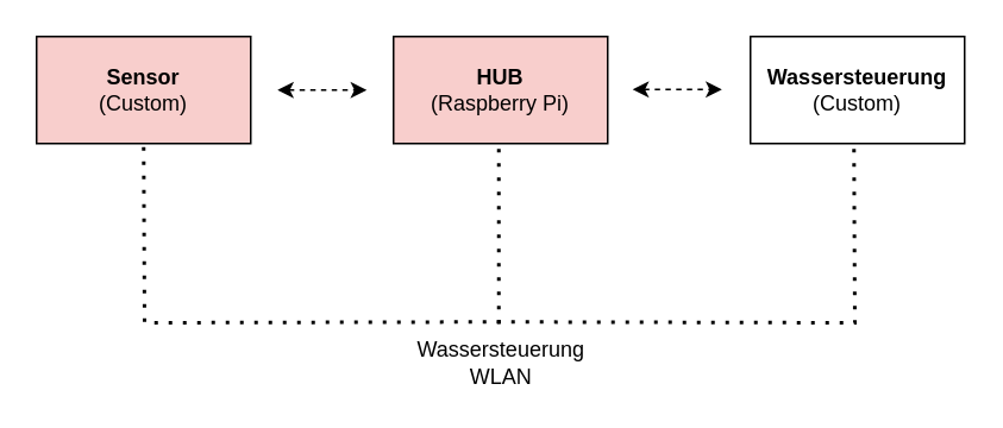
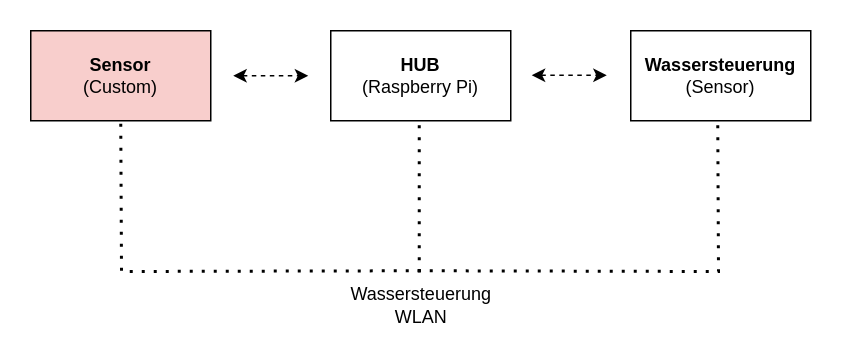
- <mxCell id="3" value="&lt;b&gt;HUB&lt;br&gt;&lt;/b&gt;(Raspberry Pi)" style="rounded=0;whiteSpace=wrap;html=1;fillColor=#f8cecc;" parent="1" vertex="1"><mxGeometry x="220" y="20" width="120" height="60" as="geometry" /></mxCell>
+ <mxCell id="3" value="&lt;b&gt;HUB&lt;br&gt;&lt;/b&gt;(Raspberry Pi)" style="rounded=0;whiteSpace=wrap;html=1;" parent="1" vertex="1"><mxGeometry x="220" y="20" width="120" height="60" as="geometry" /></mxCell>
- <mxCell id="4" value="&lt;b&gt;Wassersteuerung&lt;br&gt;&lt;/b&gt;(Custom)" style="rounded=0;whiteSpace=wrap;html=1;" parent="1" vertex="1"><mxGeometry x="420" y="20" width="120" height="60" as="geometry" /></mxCell>
+ <mxCell id="4" value="&lt;b&gt;Wassersteuerung&lt;br&gt;&lt;/b&gt;(Sensor)" style="rounded=0;whiteSpace=wrap;html=1;" parent="1" vertex="1"><mxGeometry x="420" y="20" width="120" height="60" as="geometry" /></mxCell>
